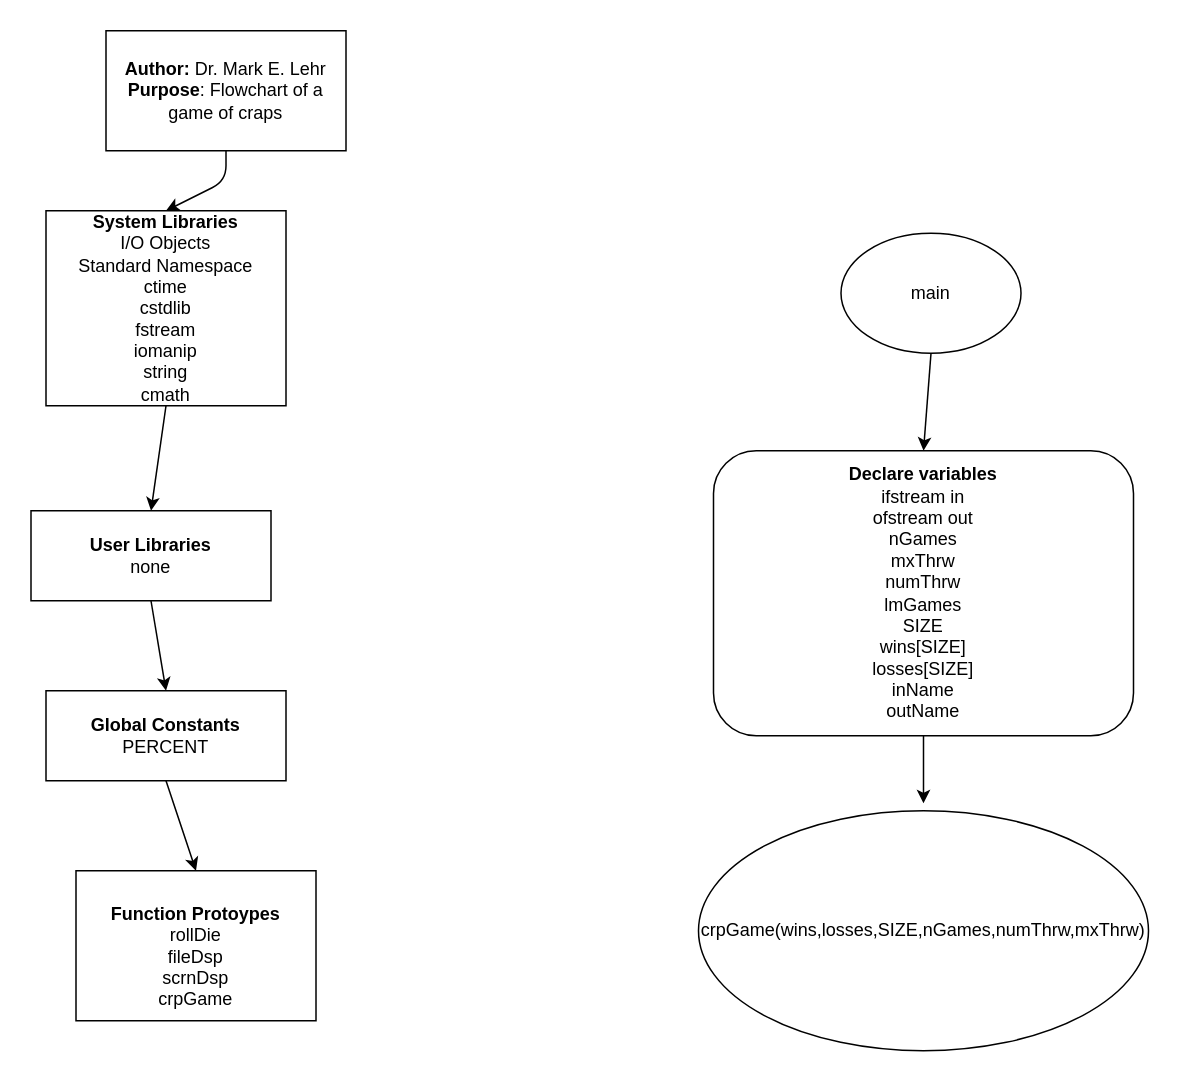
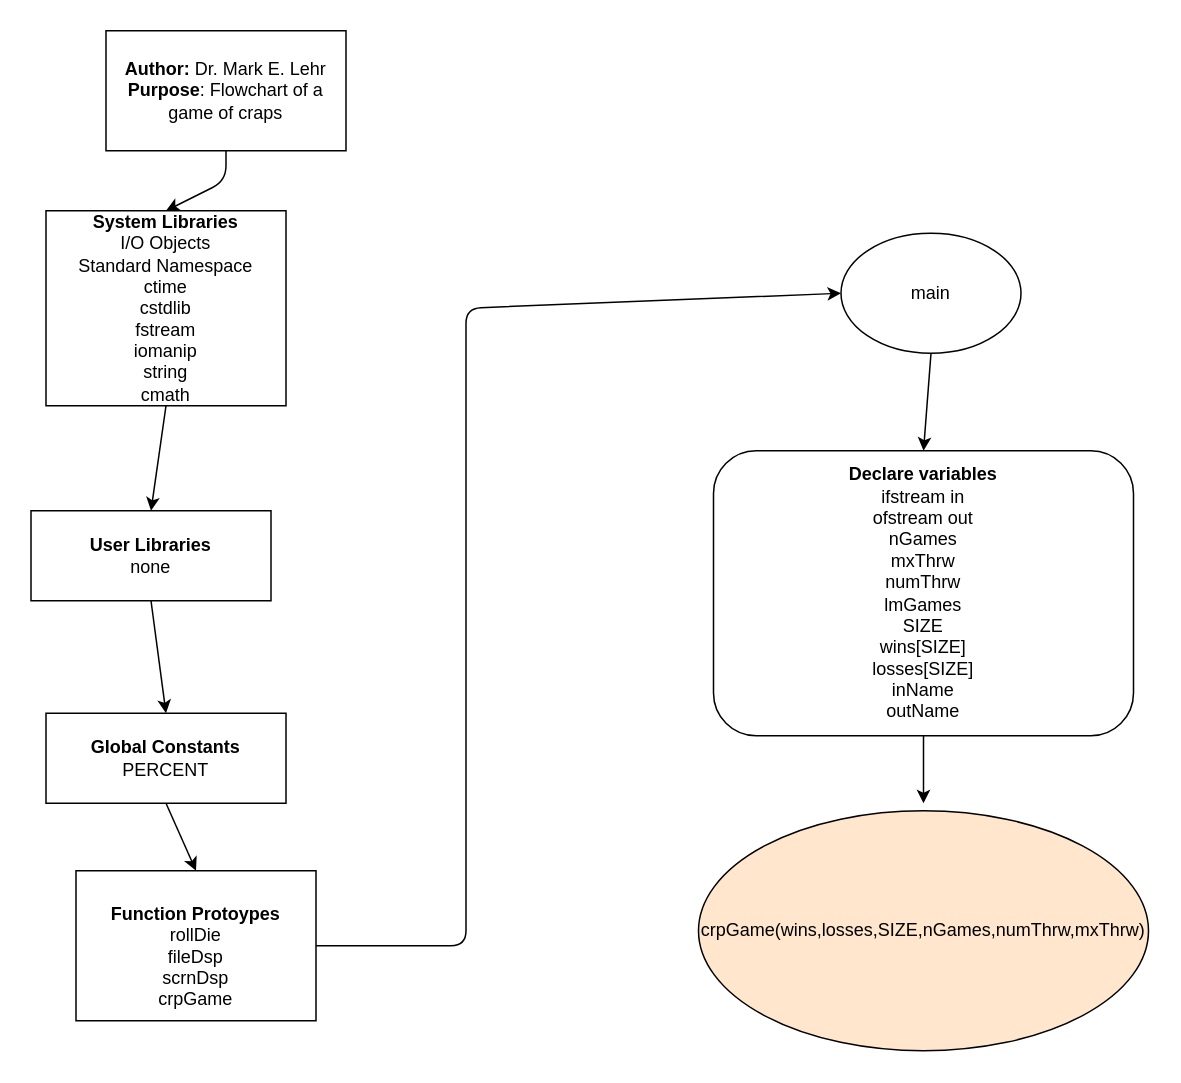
+ <mxCell id="12" value="" style="endArrow=classic;html=1;exitX=1;exitY=0.5;exitDx=0;exitDy=0;entryX=0;entryY=0.5;entryDx=0;entryDy=0;" edge="1" parent="1" source="9" target="11"><mxGeometry width="50" height="50" relative="1" as="geometry"><mxPoint x="270" y="390" as="sourcePoint" /><mxPoint x="320" y="340" as="targetPoint" /><Array as="points"><mxPoint x="310" y="630" /><mxPoint x="310" y="205" /></Array></mxGeometry></mxCell>
- <mxCell id="8" value="&lt;b&gt;Global Constants&lt;br&gt;&lt;/b&gt;PERCENT" style="rounded=0;whiteSpace=wrap;html=1;" vertex="1" parent="1"><mxGeometry x="30" y="460" width="160" height="60" as="geometry" /></mxCell>
+ <mxCell id="8" value="&lt;b&gt;Global Constants&lt;br&gt;&lt;/b&gt;PERCENT" style="rounded=0;whiteSpace=wrap;html=1;" vertex="1" parent="1"><mxGeometry x="30" y="475" width="160" height="60" as="geometry" /></mxCell>
- <mxCell id="16" value="crpGame(wins,losses,SIZE,nGames,numThrw,mxThrw)" style="ellipse;whiteSpace=wrap;html=1;" vertex="1" parent="1"><mxGeometry x="465" y="540" width="300" height="160" as="geometry" /></mxCell>
+ <mxCell id="16" value="crpGame(wins,losses,SIZE,nGames,numThrw,mxThrw)" style="ellipse;whiteSpace=wrap;html=1;fillColor=#ffe6cc;" vertex="1" parent="1"><mxGeometry x="465" y="540" width="300" height="160" as="geometry" /></mxCell>
